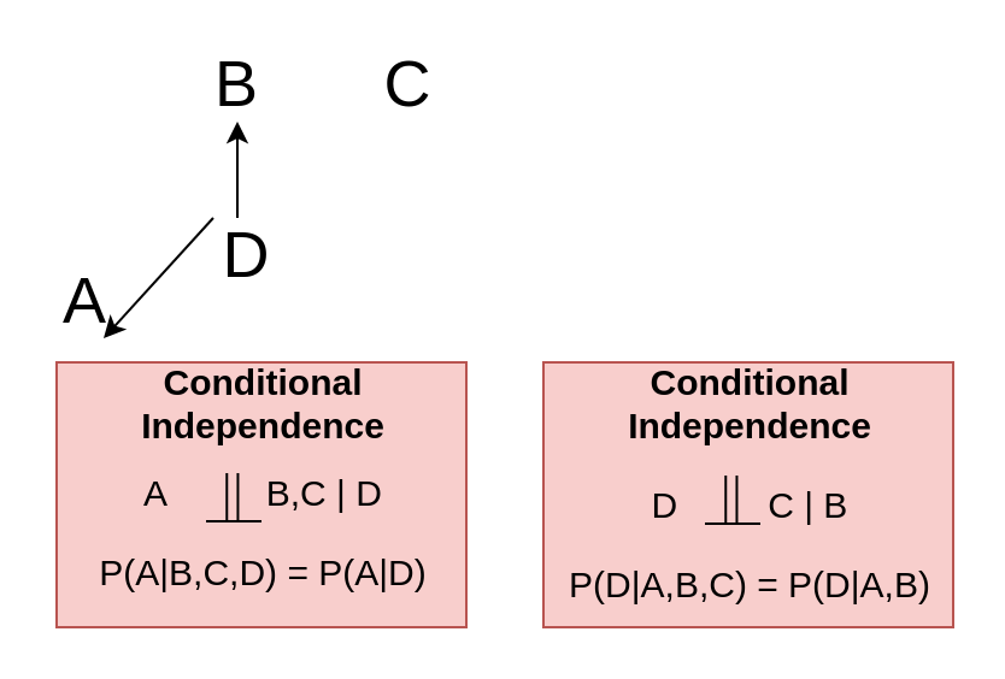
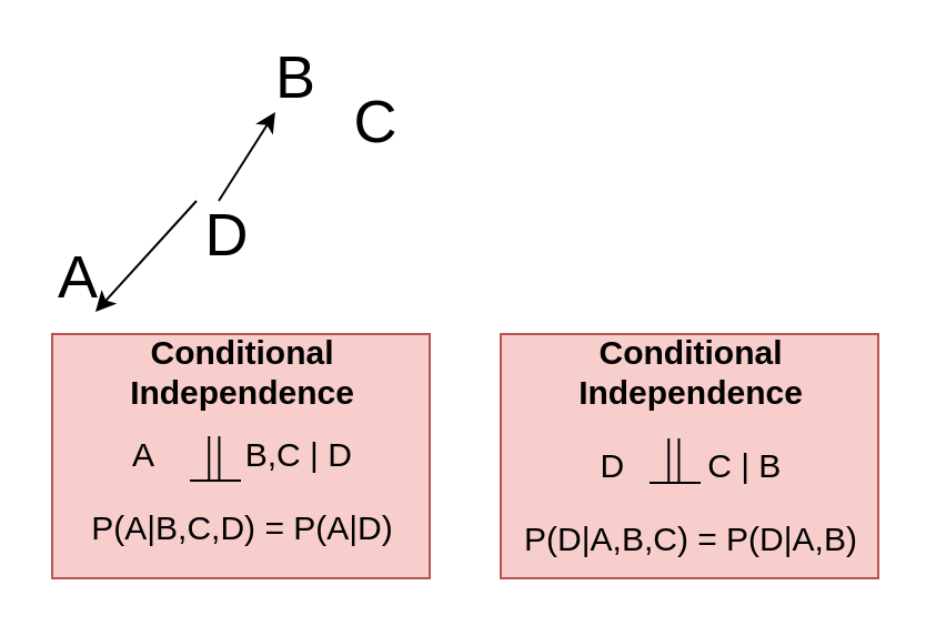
- <mxCell id="3" value="B" style="text;html=1;strokeColor=none;fillColor=none;align=center;verticalAlign=middle;whiteSpace=wrap;rounded=0;fontSize=27;" vertex="1" parent="1"><mxGeometry x="83" y="20" width="30" height="30" as="geometry" /></mxCell>
+ <mxCell id="3" value="B" style="text;html=1;strokeColor=none;fillColor=none;align=center;verticalAlign=middle;whiteSpace=wrap;rounded=0;fontSize=27;" vertex="1" parent="1"><mxGeometry x="118" y="20" width="30" height="30" as="geometry" /></mxCell>
- <mxCell id="7" value="C" style="text;html=1;strokeColor=none;fillColor=none;align=center;verticalAlign=middle;whiteSpace=wrap;rounded=0;fontSize=27;" vertex="1" parent="1"><mxGeometry x="154" y="20" width="30" height="30" as="geometry" /></mxCell>
+ <mxCell id="7" value="C" style="text;html=1;strokeColor=none;fillColor=none;align=center;verticalAlign=middle;whiteSpace=wrap;rounded=0;fontSize=27;" vertex="1" parent="1"><mxGeometry x="154" y="40" width="30" height="30" as="geometry" /></mxCell>
